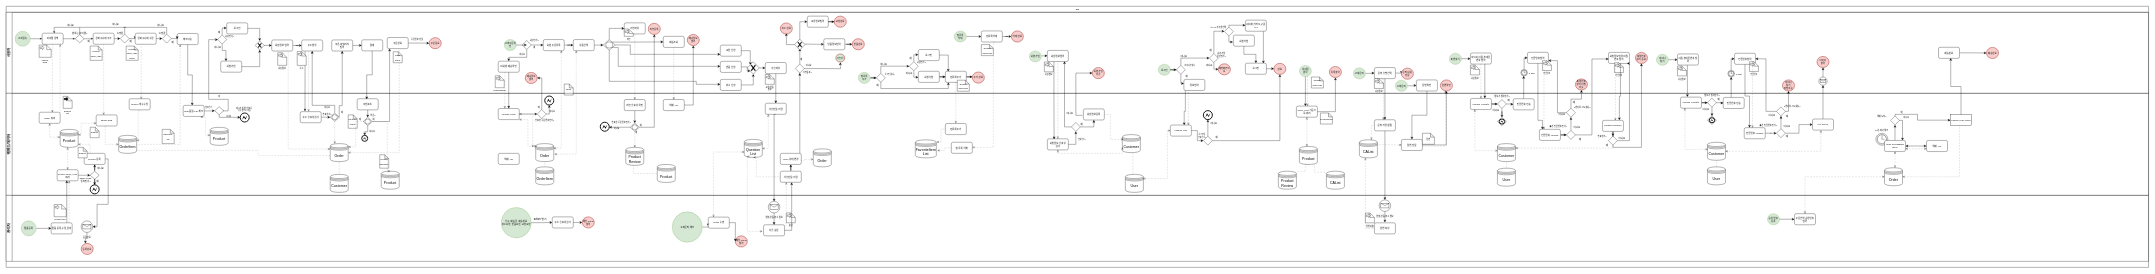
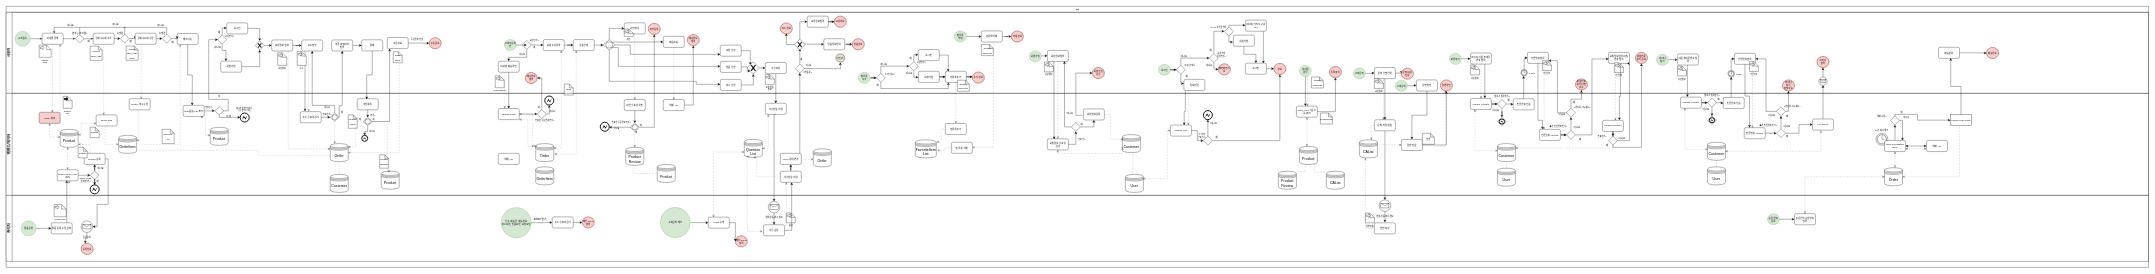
- <mxCell id="229" value="&amp;nbsp;name&amp;nbsp; 쿼리" style="rounded=1;whiteSpace=wrap;html=1;shadow=0;labelBackgroundColor=none;strokeWidth=1;fontFamily=Verdana;fontSize=8;align=center;" parent="228" vertex="1"><mxGeometry x="110" y="63.0" width="70" height="37" as="geometry" /></mxCell>
+ <mxCell id="229" value="&amp;nbsp;name&amp;nbsp; 쿼리" style="rounded=1;whiteSpace=wrap;html=1;shadow=0;labelBackgroundColor=none;strokeWidth=1;fontFamily=Verdana;fontSize=8;align=center;fillColor=#f8cecc;" parent="228" vertex="1"><mxGeometry x="110" y="63.0" width="70" height="37" as="geometry" /></mxCell>
- <mxCell id="465" value="고객문의 체크" style="ellipse;whiteSpace=wrap;html=1;rounded=0;shadow=0;labelBackgroundColor=none;strokeWidth=1;fontFamily=Verdana;fontSize=8;align=center;fillColor=#d5e8d4;strokeColor=#82b366;" parent="447" vertex="1"><mxGeometry x="2220" y="55" width="100" height="101.5" as="geometry" /></mxCell>
+ <mxCell id="465" value="고객문의 체크" style="ellipse;whiteSpace=wrap;html=1;rounded=0;shadow=0;labelBackgroundColor=none;strokeWidth=1;fontFamily=Verdana;fontSize=8;align=center;fillColor=#d5e8d4;strokeColor=#82b366;" parent="447" vertex="1"><mxGeometry x="2180" y="40" width="100" height="101.5" as="geometry" /></mxCell>
